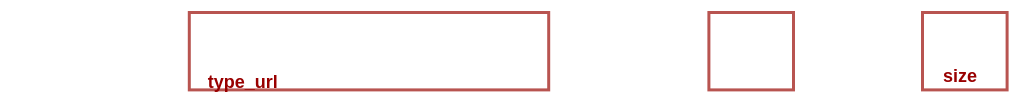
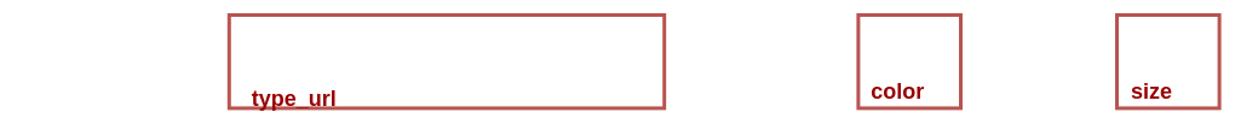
+ <mxCell id="7" value="color" style="text;html=1;strokeColor=none;fillColor=none;align=center;verticalAlign=middle;whiteSpace=wrap;rounded=0;fontColor=#990000;fontStyle=1;strokeWidth=5;fontSize=30;" vertex="1" parent="1"><mxGeometry x="1186" y="116" width="99" height="20" as="geometry" /></mxCell>
- <mxCell id="8" value="size" style="text;html=1;strokeColor=none;fillColor=none;align=center;verticalAlign=middle;whiteSpace=wrap;rounded=0;fontColor=#990000;fontStyle=1;strokeWidth=5;fontSize=30;" vertex="1" parent="1"><mxGeometry x="1552" y="116" width="96" height="20" as="geometry" /></mxCell>
+ <mxCell id="8" value="size" style="text;html=1;strokeColor=none;fillColor=none;align=center;verticalAlign=middle;whiteSpace=wrap;rounded=0;fontColor=#990000;fontStyle=1;strokeWidth=5;fontSize=30;" vertex="1" parent="1"><mxGeometry x="1537" y="116" width="96" height="20" as="geometry" /></mxCell>
